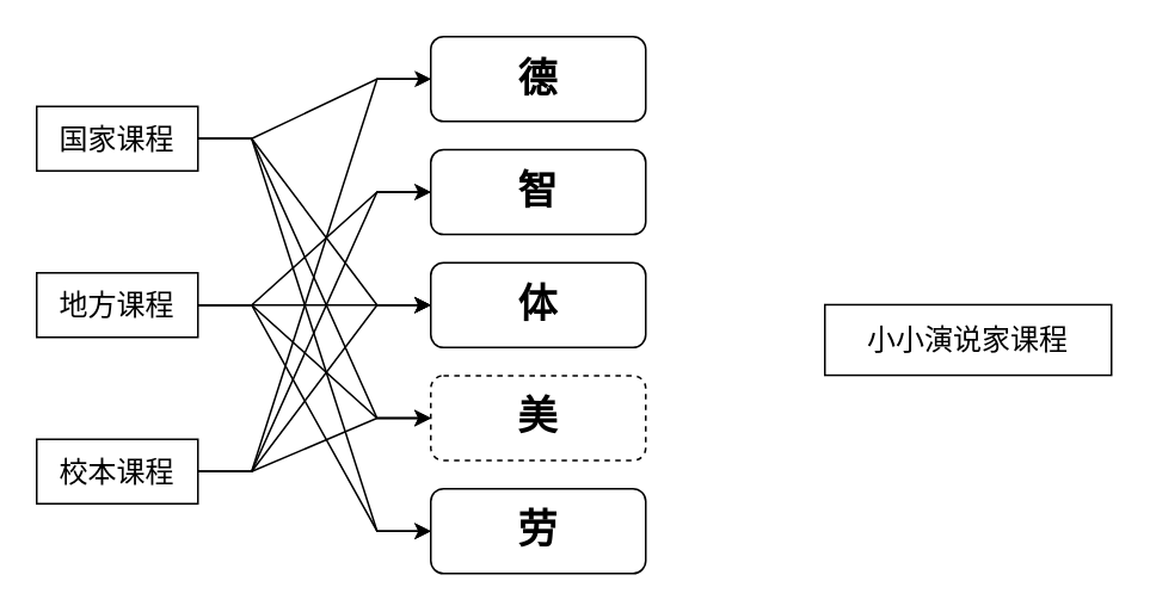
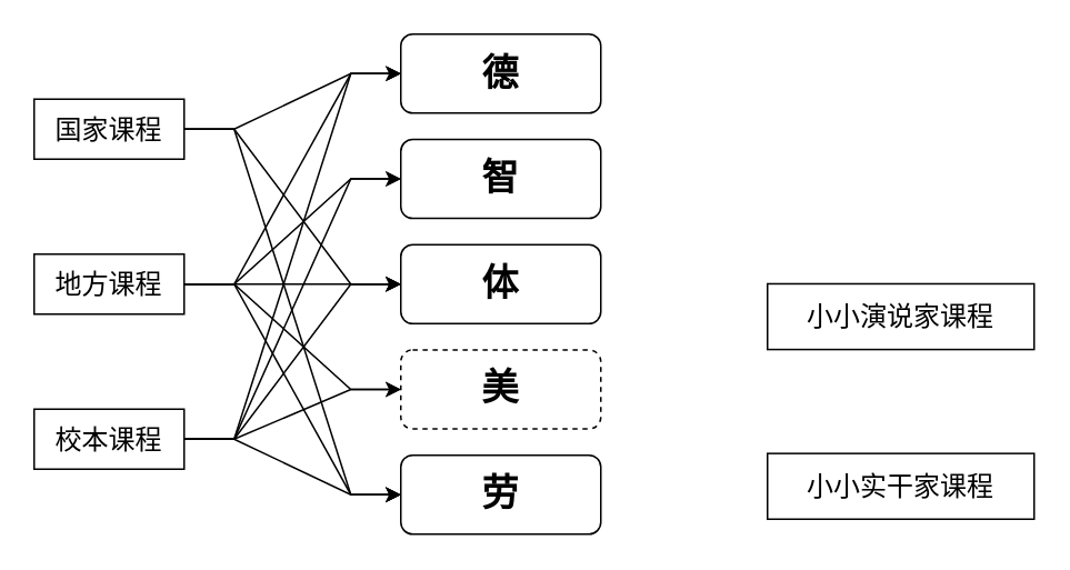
+ <mxCell id="12" style="edgeStyle=entityRelationEdgeStyle;rounded=0;orthogonalLoop=1;jettySize=auto;html=1;entryX=0;entryY=0.5;entryDx=0;entryDy=0;fontSize=16;" parent="1" source="24" target="3" edge="1"><mxGeometry relative="1" as="geometry" /></mxCell>
- <mxCell id="10" style="edgeStyle=entityRelationEdgeStyle;rounded=0;orthogonalLoop=1;jettySize=auto;html=1;fontSize=16;" parent="1" source="23" target="6" edge="1"><mxGeometry relative="1" as="geometry" /></mxCell>
+ <mxCell id="21" style="edgeStyle=entityRelationEdgeStyle;rounded=0;orthogonalLoop=1;jettySize=auto;html=1;entryX=0;entryY=0.5;entryDx=0;entryDy=0;fontSize=16;" parent="1" source="25" target="7" edge="1"><mxGeometry relative="1" as="geometry" /></mxCell>
+ <mxCell id="29" value="小小实干家课程" style="rounded=0;whiteSpace=wrap;html=1;fontSize=16;" vertex="1" parent="27"><mxGeometry y="203.595" width="160" height="39.405" as="geometry" /></mxCell>
